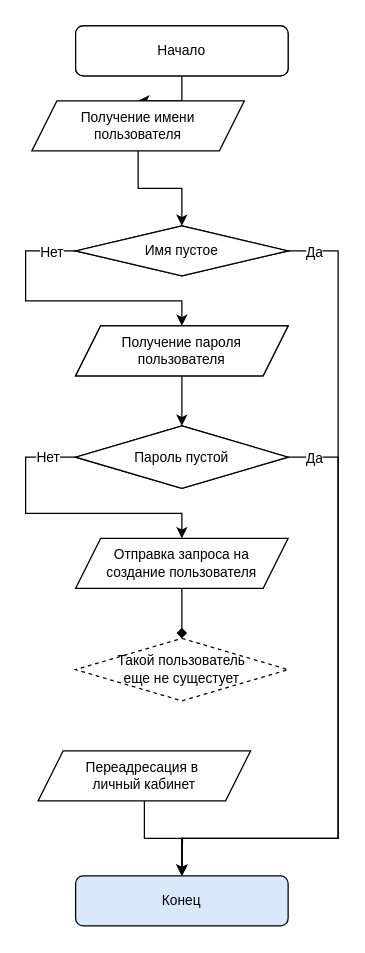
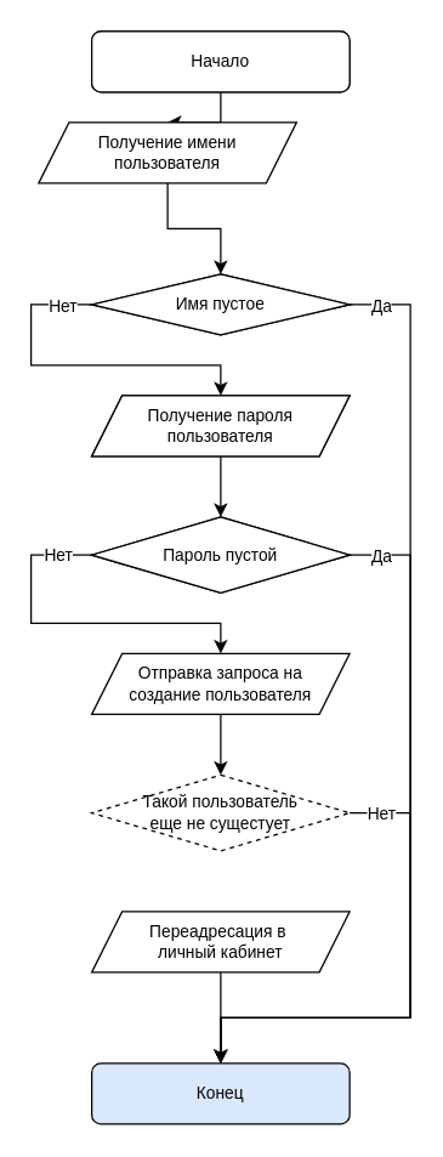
- <mxCell id="6" style="edgeStyle=orthogonalEdgeStyle;rounded=0;orthogonalLoop=1;jettySize=auto;html=1;exitX=0.5;exitY=1;exitDx=0;exitDy=0;entryX=0.5;entryY=0;entryDx=0;entryDy=0;fontSize=11;endArrow=diamond;" edge="1" parent="1" source="7" target="10"><mxGeometry relative="1" as="geometry" /></mxCell>
+ <mxCell id="6" style="edgeStyle=orthogonalEdgeStyle;rounded=0;orthogonalLoop=1;jettySize=auto;html=1;exitX=0.5;exitY=1;exitDx=0;exitDy=0;entryX=0.5;entryY=0;entryDx=0;entryDy=0;fontSize=11;" edge="1" parent="1" source="7" target="10"><mxGeometry relative="1" as="geometry" /></mxCell>
+ <mxCell id="8" style="edgeStyle=orthogonalEdgeStyle;rounded=0;orthogonalLoop=1;jettySize=auto;html=1;exitX=1;exitY=0.5;exitDx=0;exitDy=0;entryX=0.5;entryY=0;entryDx=0;entryDy=0;fontSize=11;" edge="1" parent="1" source="10" target="11"><mxGeometry relative="1" as="geometry"><Array as="points"><mxPoint x="270" y="535" /><mxPoint x="270" y="670" /><mxPoint x="145" y="670" /></Array></mxGeometry></mxCell>
+ <mxCell id="9" value="Нет" style="edgeLabel;html=1;align=center;verticalAlign=middle;resizable=0;points=[];fontSize=11;" vertex="1" connectable="0" parent="8"><mxGeometry x="-0.788" y="1" relative="1" as="geometry"><mxPoint x="-15" y="1" as="offset" /></mxGeometry></mxCell>
- <mxCell id="25" value="&lt;span style=&quot;font-size: 11px&quot;&gt;Переадресация в&amp;nbsp;&lt;br style=&quot;font-size: 11px;&quot;&gt;&lt;/span&gt;личный кабинет" style="shape=parallelogram;perimeter=parallelogramPerimeter;whiteSpace=wrap;html=1;fixedSize=1;fontFamily=Helvetica;fontSize=11;" vertex="1" parent="1"><mxGeometry x="30" y="600" width="170" height="40" as="geometry" /></mxCell>
+ <mxCell id="25" value="&lt;span style=&quot;font-size: 11px&quot;&gt;Переадресация в&amp;nbsp;&lt;br style=&quot;font-size: 11px;&quot;&gt;&lt;/span&gt;личный кабинет" style="shape=parallelogram;perimeter=parallelogramPerimeter;whiteSpace=wrap;html=1;fixedSize=1;fontFamily=Helvetica;fontSize=11;" vertex="1" parent="1"><mxGeometry x="60" y="600" width="170" height="40" as="geometry" /></mxCell>
